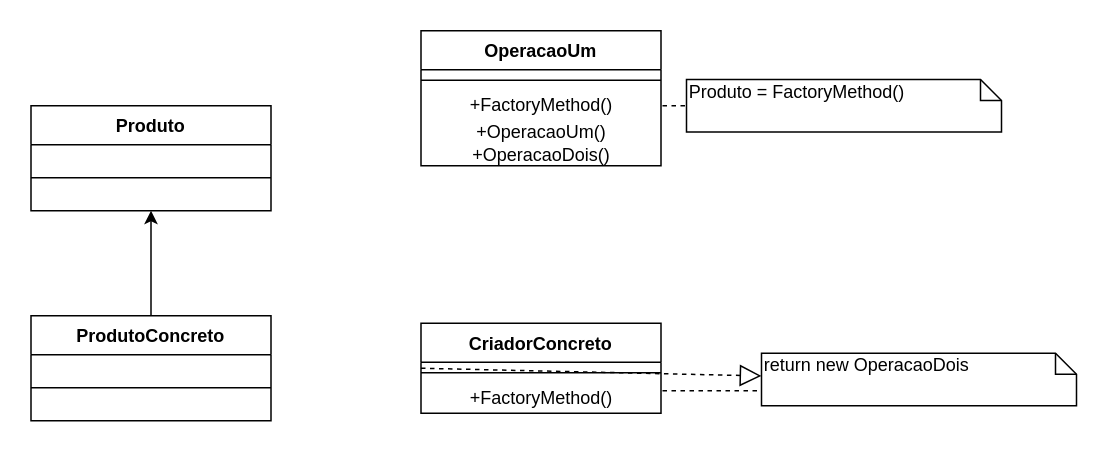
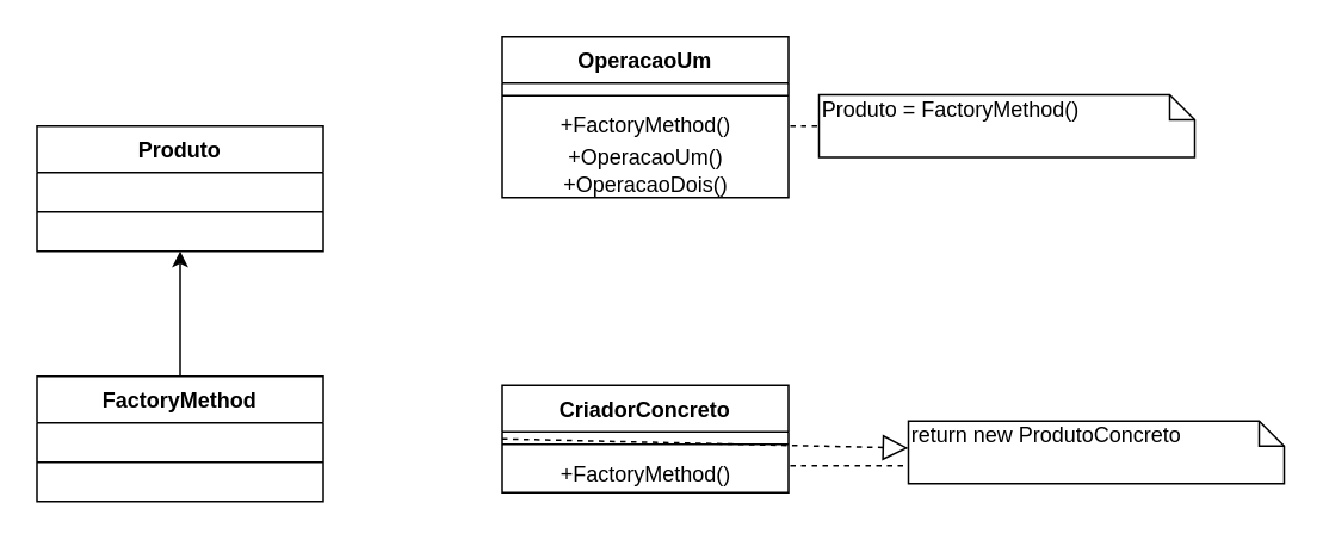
- <mxCell id="5" value="ProdutoConcreto" style="swimlane;fontStyle=1;align=center;verticalAlign=top;childLayout=stackLayout;horizontal=1;startSize=26;horizontalStack=0;resizeParent=1;resizeParentMax=0;resizeLast=0;collapsible=1;marginBottom=0;" vertex="1" parent="1"><mxGeometry x="20" y="210" width="160" height="70" as="geometry" /></mxCell>
+ <mxCell id="5" value="FactoryMethod" style="swimlane;fontStyle=1;align=center;verticalAlign=top;childLayout=stackLayout;horizontal=1;startSize=26;horizontalStack=0;resizeParent=1;resizeParentMax=0;resizeLast=0;collapsible=1;marginBottom=0;" vertex="1" parent="1"><mxGeometry x="20" y="210" width="160" height="70" as="geometry" /></mxCell>
- <mxCell id="13" value="return new OperacaoDois" style="shape=note;whiteSpace=wrap;html=1;size=14;verticalAlign=top;align=left;spacingTop=-6;" vertex="1" parent="1"><mxGeometry x="507" y="235" width="210" height="35" as="geometry" /></mxCell>
+ <mxCell id="13" value="return new ProdutoConcreto" style="shape=note;whiteSpace=wrap;html=1;size=14;verticalAlign=top;align=left;spacingTop=-6;" vertex="1" parent="1"><mxGeometry x="507" y="235" width="210" height="35" as="geometry" /></mxCell>
